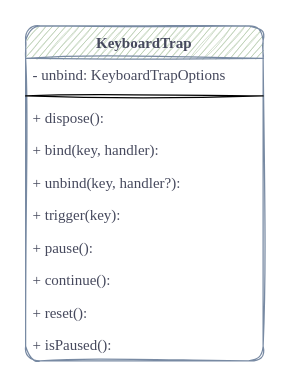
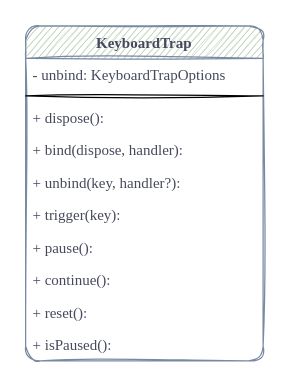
- <mxCell id="6" value="+ bind(key, handler):&#10;" style="text;strokeColor=none;fillColor=none;align=left;verticalAlign=top;spacingLeft=4;spacingRight=4;overflow=hidden;rotatable=0;points=[[0,0.5],[1,0.5]];portConstraint=eastwest;rounded=1;sketch=1;fontFamily=Comic Sans MS;fontColor=#46495D;" parent="2" vertex="1"><mxGeometry y="86" width="190" height="26" as="geometry" /></mxCell>
+ <mxCell id="6" value="+ bind(dispose, handler):&#10;" style="text;strokeColor=none;fillColor=none;align=left;verticalAlign=top;spacingLeft=4;spacingRight=4;overflow=hidden;rotatable=0;points=[[0,0.5],[1,0.5]];portConstraint=eastwest;rounded=1;sketch=1;fontFamily=Comic Sans MS;fontColor=#46495D;" parent="2" vertex="1"><mxGeometry y="86" width="190" height="26" as="geometry" /></mxCell>
